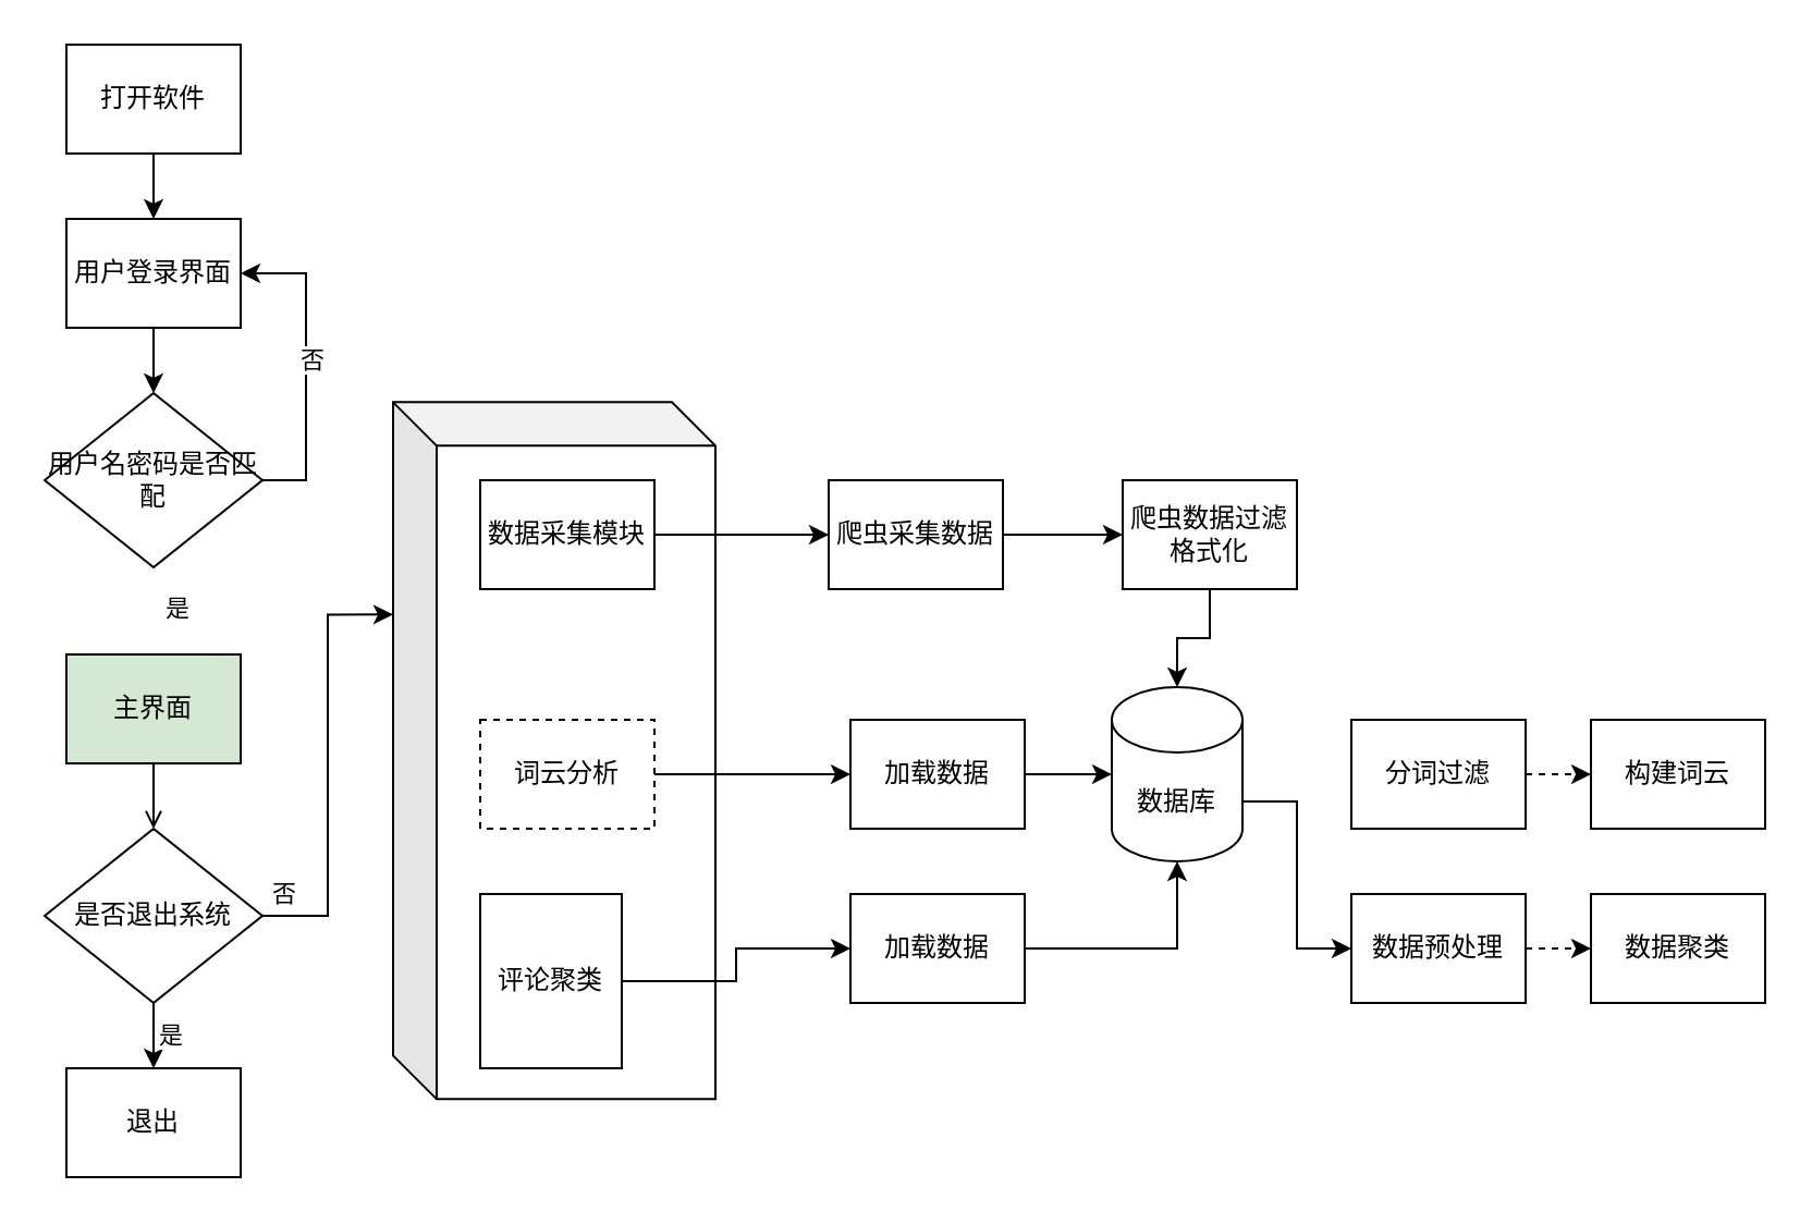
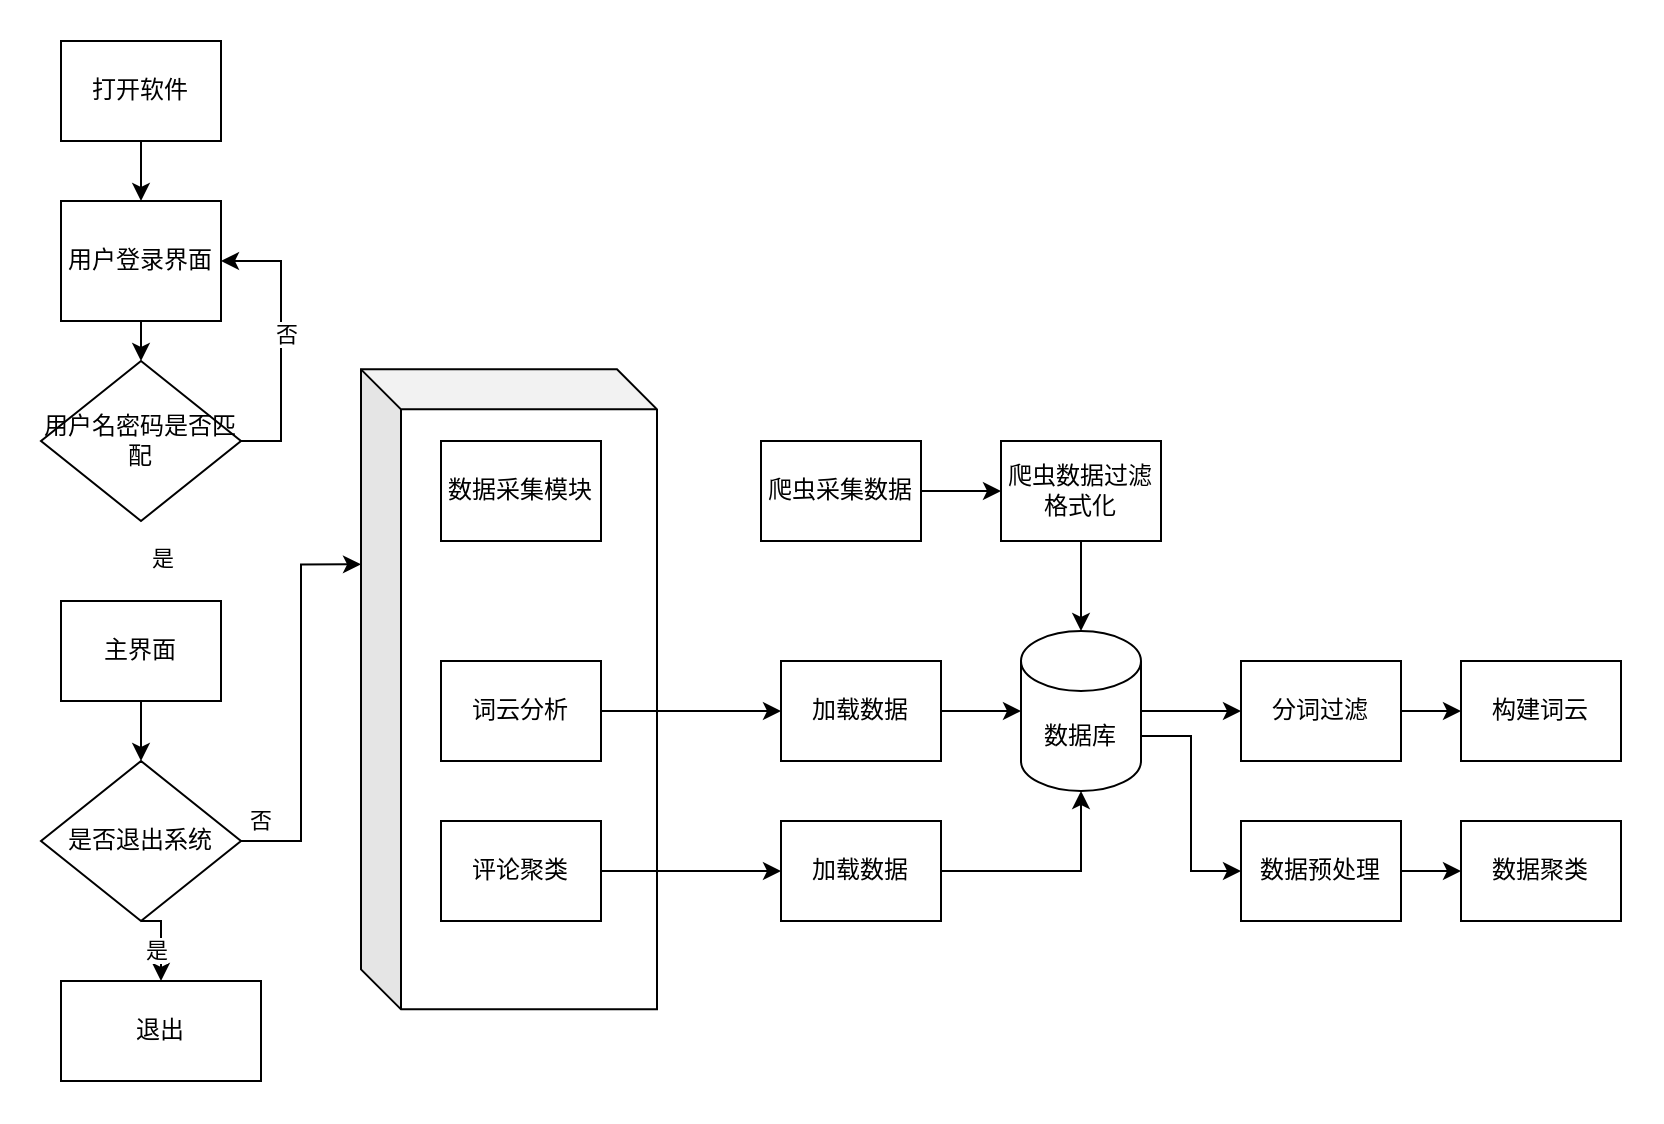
- <mxCell id="6" value="用户登录界面" style="rounded=0;whiteSpace=wrap;html=1;" vertex="1" parent="1"><mxGeometry x="30" y="100" width="80" height="50" as="geometry" /></mxCell>
+ <mxCell id="6" value="用户登录界面" style="rounded=0;whiteSpace=wrap;html=1;" vertex="1" parent="1"><mxGeometry x="30" y="100" width="80" height="60" as="geometry" /></mxCell>
- <mxCell id="29" style="edgeStyle=orthogonalEdgeStyle;rounded=0;orthogonalLoop=1;jettySize=auto;html=1;exitX=1;exitY=0.5;exitDx=0;exitDy=0;entryX=0;entryY=0.5;entryDx=0;entryDy=0;" edge="1" parent="1" source="30" target="13"><mxGeometry relative="1" as="geometry" /></mxCell>
- <mxCell id="15" value="爬虫数据过滤格式化" style="rounded=0;whiteSpace=wrap;html=1;" vertex="1" parent="1"><mxGeometry x="515" y="220" width="80" height="50" as="geometry" /></mxCell>
+ <mxCell id="15" value="爬虫数据过滤格式化" style="rounded=0;whiteSpace=wrap;html=1;" vertex="1" parent="1"><mxGeometry x="500" y="220" width="80" height="50" as="geometry" /></mxCell>
- <mxCell id="11" value="主界面" style="rounded=0;whiteSpace=wrap;html=1;fillColor=#d5e8d4;" vertex="1" parent="1"><mxGeometry x="30" y="300" width="80" height="50" as="geometry" /></mxCell>
+ <mxCell id="11" value="主界面" style="rounded=0;whiteSpace=wrap;html=1;" vertex="1" parent="1"><mxGeometry x="30" y="300" width="80" height="50" as="geometry" /></mxCell>
- <mxCell id="32" value="词云分析" style="rounded=0;whiteSpace=wrap;html=1;dashed=1;" vertex="1" parent="1"><mxGeometry x="220" y="330" width="80" height="50" as="geometry" /></mxCell>
+ <mxCell id="32" value="词云分析" style="rounded=0;whiteSpace=wrap;html=1;" vertex="1" parent="1"><mxGeometry x="220" y="330" width="80" height="50" as="geometry" /></mxCell>
+ <mxCell id="35" style="edgeStyle=orthogonalEdgeStyle;rounded=0;orthogonalLoop=1;jettySize=auto;html=1;exitX=1;exitY=0.5;exitDx=0;exitDy=0;exitPerimeter=0;entryX=0;entryY=0.5;entryDx=0;entryDy=0;" edge="1" parent="1" source="37" target="17"><mxGeometry relative="1" as="geometry" /></mxCell>
- <mxCell id="16" style="edgeStyle=orthogonalEdgeStyle;rounded=0;orthogonalLoop=1;jettySize=auto;html=1;exitX=1;exitY=0.5;exitDx=0;exitDy=0;entryX=0;entryY=0.5;entryDx=0;entryDy=0;dashed=1;" edge="1" parent="1" source="17" target="18"><mxGeometry relative="1" as="geometry" /></mxCell>
+ <mxCell id="16" style="edgeStyle=orthogonalEdgeStyle;rounded=0;orthogonalLoop=1;jettySize=auto;html=1;exitX=1;exitY=0.5;exitDx=0;exitDy=0;entryX=0;entryY=0.5;entryDx=0;entryDy=0;" edge="1" parent="1" source="17" target="18"><mxGeometry relative="1" as="geometry" /></mxCell>
- <mxCell id="10" style="edgeStyle=orthogonalEdgeStyle;rounded=0;orthogonalLoop=1;jettySize=auto;html=1;exitX=0.5;exitY=1;exitDx=0;exitDy=0;entryX=0.5;entryY=0;entryDx=0;entryDy=0;endArrow=open;" edge="1" parent="1" source="11" target="24"><mxGeometry relative="1" as="geometry" /></mxCell>
+ <mxCell id="10" style="edgeStyle=orthogonalEdgeStyle;rounded=0;orthogonalLoop=1;jettySize=auto;html=1;exitX=0.5;exitY=1;exitDx=0;exitDy=0;entryX=0.5;entryY=0;entryDx=0;entryDy=0;" edge="1" parent="1" source="11" target="24"><mxGeometry relative="1" as="geometry" /></mxCell>
- <mxCell id="19" style="edgeStyle=orthogonalEdgeStyle;rounded=0;orthogonalLoop=1;jettySize=auto;html=1;exitX=1;exitY=0.5;exitDx=0;exitDy=0;entryX=0;entryY=0.5;entryDx=0;entryDy=0;dashed=1;" edge="1" parent="1" source="20" target="21"><mxGeometry relative="1" as="geometry" /></mxCell>
+ <mxCell id="19" style="edgeStyle=orthogonalEdgeStyle;rounded=0;orthogonalLoop=1;jettySize=auto;html=1;exitX=1;exitY=0.5;exitDx=0;exitDy=0;entryX=0;entryY=0.5;entryDx=0;entryDy=0;" edge="1" parent="1" source="20" target="21"><mxGeometry relative="1" as="geometry" /></mxCell>
- <mxCell id="34" value="评论聚类" style="rounded=0;whiteSpace=wrap;html=1;" vertex="1" parent="1"><mxGeometry x="220" y="410" width="65" height="80" as="geometry" /></mxCell>
+ <mxCell id="34" value="评论聚类" style="rounded=0;whiteSpace=wrap;html=1;" vertex="1" parent="1"><mxGeometry x="220" y="410" width="80" height="50" as="geometry" /></mxCell>
- <mxCell id="25" value="退出" style="rounded=0;whiteSpace=wrap;html=1;" vertex="1" parent="1"><mxGeometry x="30" y="490" width="80" height="50" as="geometry" /></mxCell>
+ <mxCell id="25" value="退出" style="rounded=0;whiteSpace=wrap;html=1;" vertex="1" parent="1"><mxGeometry x="30" y="490" width="100" height="50" as="geometry" /></mxCell>
